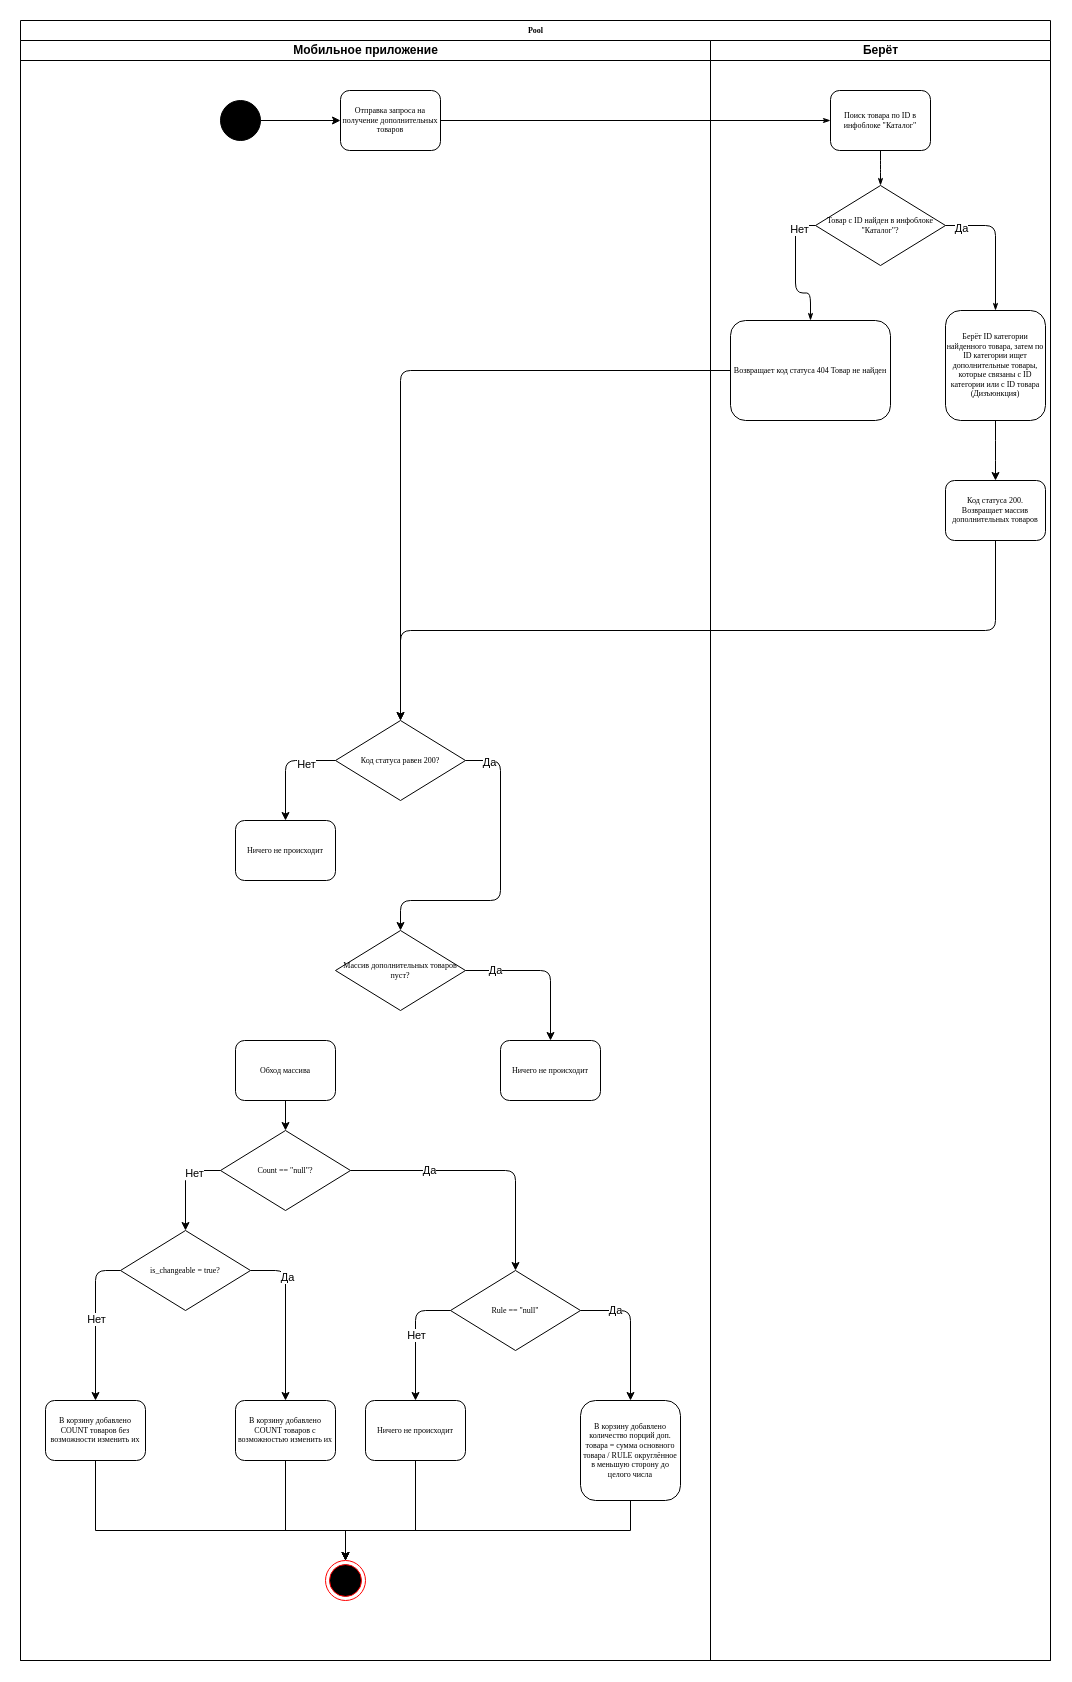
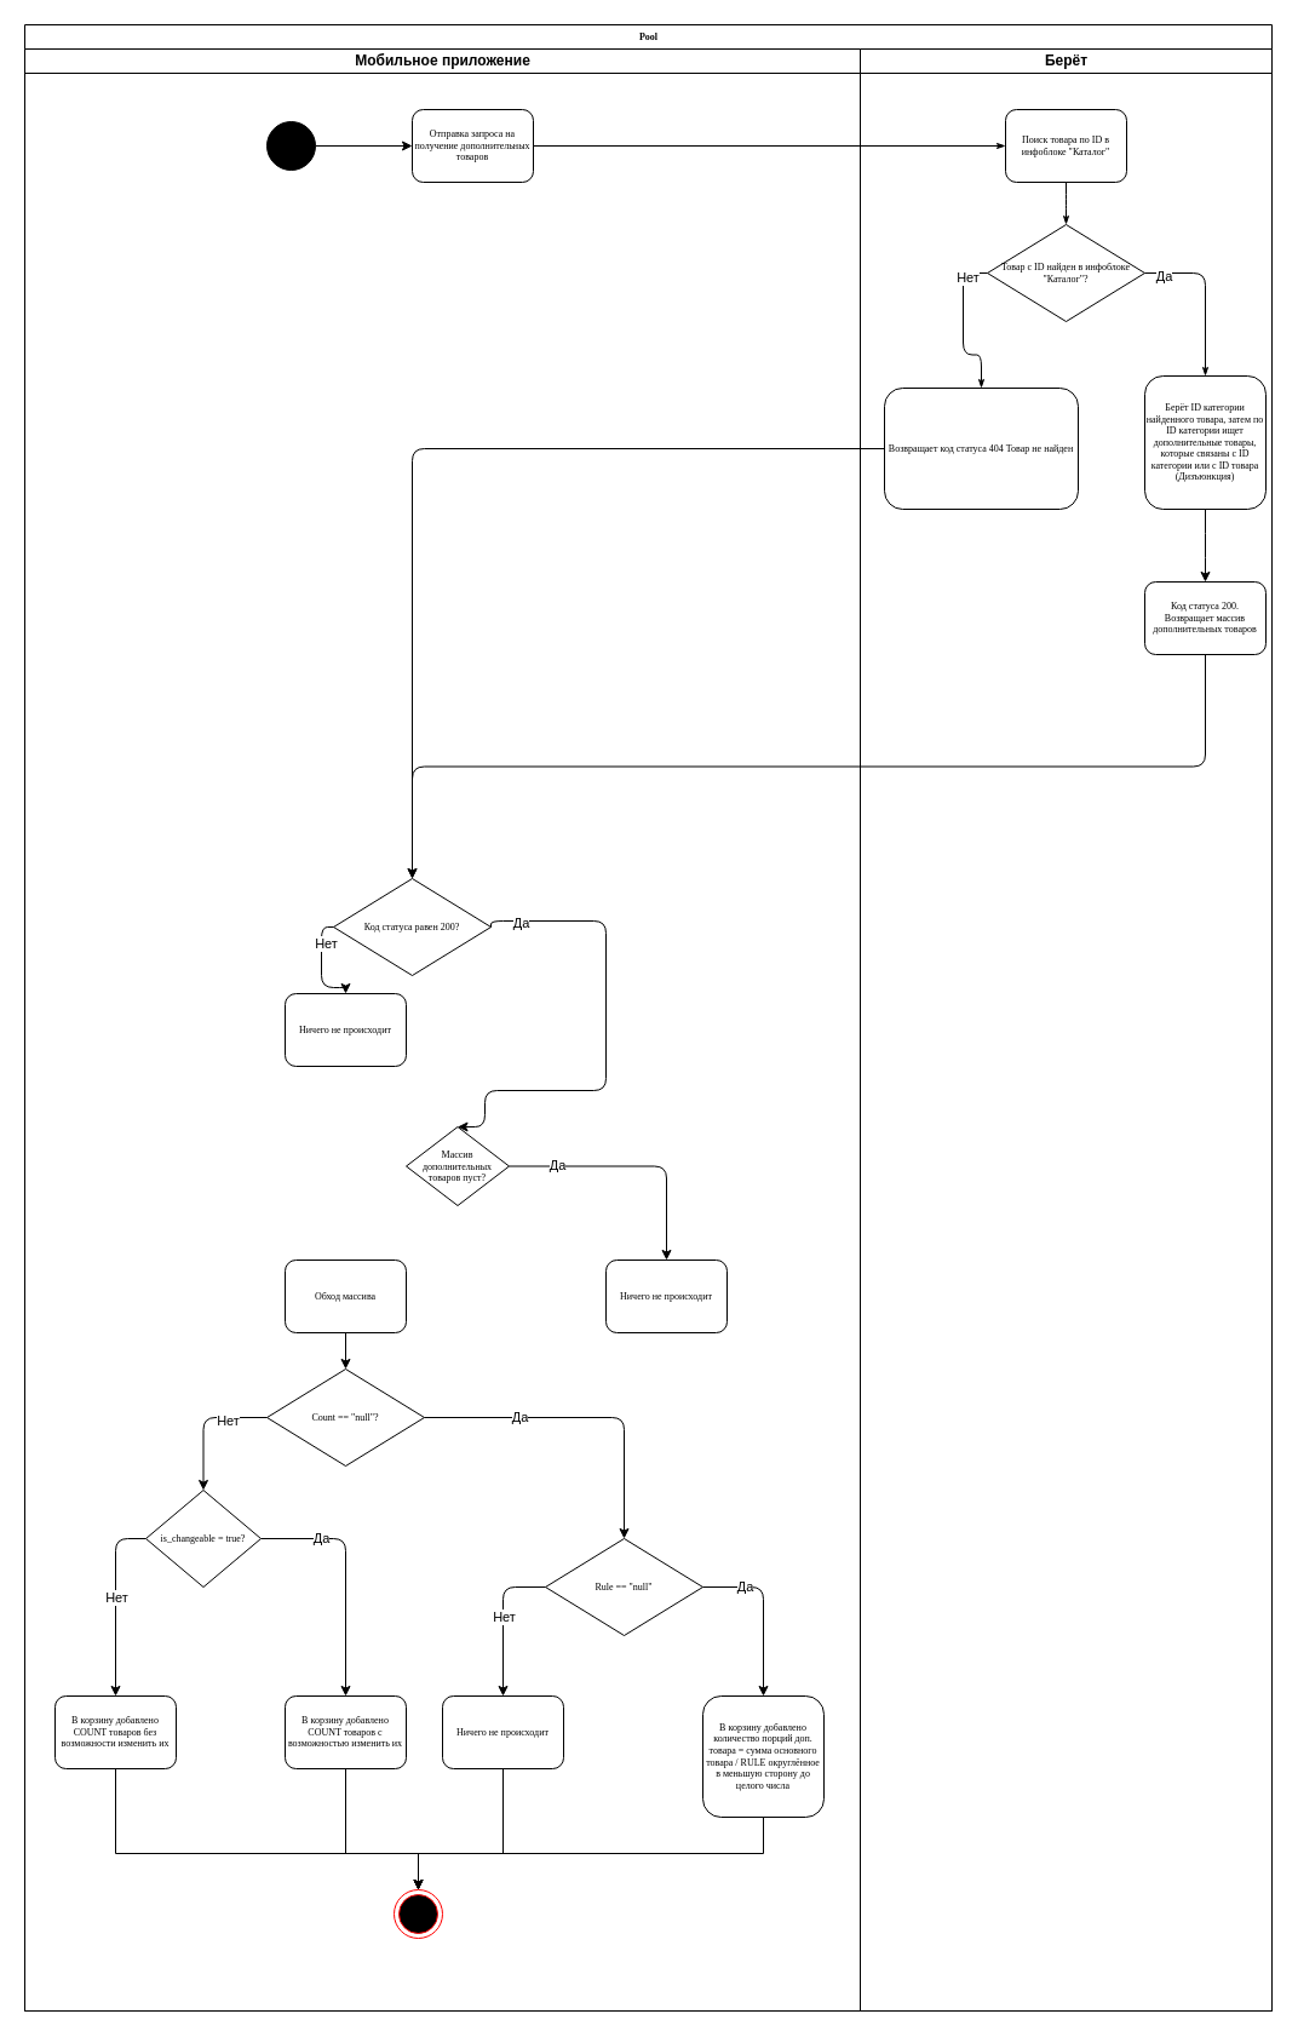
- <mxCell id="9" value="Код статуса равен 200?" style="rhombus;whiteSpace=wrap;html=1;rounded=0;shadow=0;labelBackgroundColor=none;strokeWidth=1;fontFamily=Verdana;fontSize=8;align=center;" parent="7" vertex="1"><mxGeometry x="315" y="680" width="130" height="80" as="geometry" /></mxCell>
+ <mxCell id="9" value="Код статуса равен 200?" style="rhombus;whiteSpace=wrap;html=1;rounded=0;shadow=0;labelBackgroundColor=none;strokeWidth=1;fontFamily=Verdana;fontSize=8;align=center;" parent="7" vertex="1"><mxGeometry x="255" y="685" width="130" height="80" as="geometry" /></mxCell>
- <mxCell id="15" value="Массив дополнительных товаров пуст?" style="rhombus;whiteSpace=wrap;html=1;rounded=0;shadow=0;labelBackgroundColor=none;strokeWidth=1;fontFamily=Verdana;fontSize=8;align=center;" parent="7" vertex="1"><mxGeometry x="315" y="890" width="130" height="80" as="geometry" /></mxCell>
+ <mxCell id="15" value="Массив дополнительных товаров пуст?" style="rhombus;whiteSpace=wrap;html=1;rounded=0;shadow=0;labelBackgroundColor=none;strokeWidth=1;fontFamily=Verdana;fontSize=8;align=center;" parent="7" vertex="1"><mxGeometry x="315" y="890" width="85" height="65" as="geometry" /></mxCell>
- <mxCell id="30" value="is_changeable = true?" style="rhombus;whiteSpace=wrap;html=1;rounded=0;shadow=0;labelBackgroundColor=none;strokeWidth=1;fontFamily=Verdana;fontSize=8;align=center;" parent="7" vertex="1"><mxGeometry x="100" y="1190" width="130" height="80" as="geometry" /></mxCell>
+ <mxCell id="30" value="is_changeable = true?" style="rhombus;whiteSpace=wrap;html=1;rounded=0;shadow=0;labelBackgroundColor=none;strokeWidth=1;fontFamily=Verdana;fontSize=8;align=center;" parent="7" vertex="1"><mxGeometry x="100" y="1190" width="95" height="80" as="geometry" /></mxCell>
